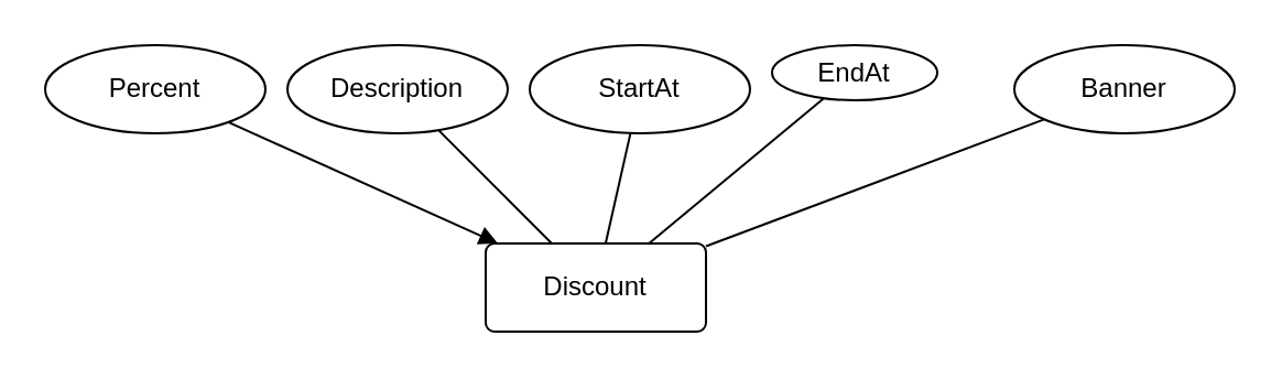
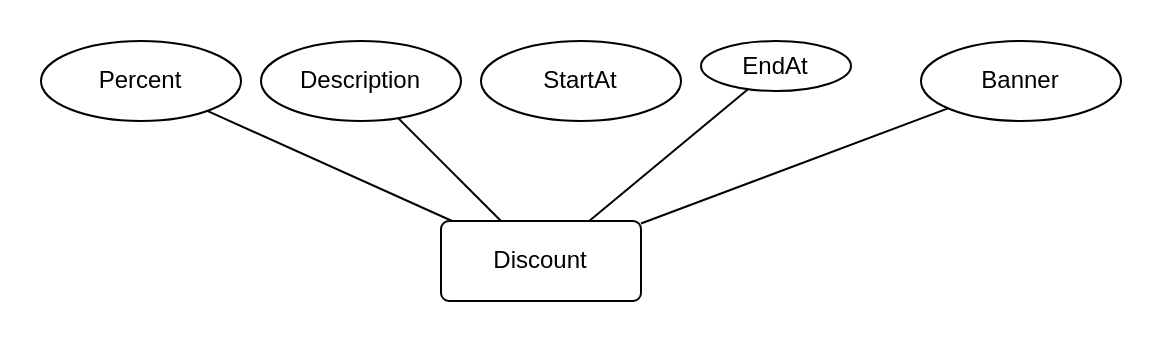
- <mxCell id="9" value="" style="endArrow=none;html=1;rounded=0;" parent="1" source="5" target="2" edge="1"><mxGeometry relative="1" as="geometry"><mxPoint x="205" y="69" as="sourcePoint" /><mxPoint x="244" y="120" as="targetPoint" /></mxGeometry></mxCell>
- <mxCell id="7" value="" style="endArrow=block;html=1;rounded=0;" parent="1" source="3" target="2" edge="1"><mxGeometry relative="1" as="geometry"><mxPoint x="30" y="120" as="sourcePoint" /><mxPoint x="190" y="120" as="targetPoint" /></mxGeometry></mxCell>
+ <mxCell id="7" value="" style="endArrow=none;html=1;rounded=0;" parent="1" source="3" target="2" edge="1"><mxGeometry relative="1" as="geometry"><mxPoint x="30" y="120" as="sourcePoint" /><mxPoint x="190" y="120" as="targetPoint" /></mxGeometry></mxCell>
